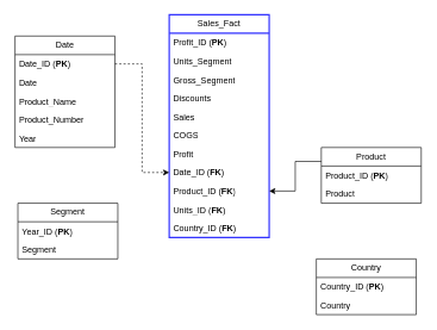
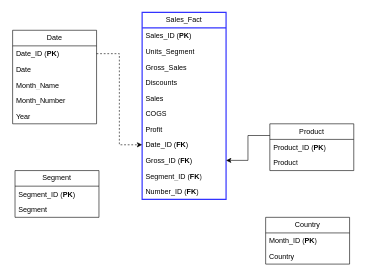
- <mxCell id="3" value="&lt;span style=&quot;text-align: center;&quot;&gt;Profit_ID&amp;nbsp;&lt;/span&gt;&lt;span style=&quot;text-align: center;&quot;&gt;(&lt;/span&gt;&lt;b style=&quot;text-align: center;&quot;&gt;PK&lt;/b&gt;&lt;span style=&quot;text-align: center;&quot;&gt;)&lt;/span&gt;&lt;div&gt;&lt;span style=&quot;text-align: center;&quot;&gt;&lt;br&gt;&lt;/span&gt;&lt;/div&gt;" style="text;strokeColor=none;fillColor=none;align=left;verticalAlign=top;spacingLeft=4;spacingRight=4;overflow=hidden;rotatable=0;points=[[0,0.5],[1,0.5]];portConstraint=eastwest;whiteSpace=wrap;html=1;" vertex="1" parent="2"><mxGeometry y="26" width="140" height="26" as="geometry" /></mxCell>
+ <mxCell id="3" value="&lt;span style=&quot;text-align: center;&quot;&gt;Sales_ID&amp;nbsp;&lt;/span&gt;&lt;span style=&quot;text-align: center;&quot;&gt;(&lt;/span&gt;&lt;b style=&quot;text-align: center;&quot;&gt;PK&lt;/b&gt;&lt;span style=&quot;text-align: center;&quot;&gt;)&lt;/span&gt;&lt;div&gt;&lt;span style=&quot;text-align: center;&quot;&gt;&lt;br&gt;&lt;/span&gt;&lt;/div&gt;" style="text;strokeColor=none;fillColor=none;align=left;verticalAlign=top;spacingLeft=4;spacingRight=4;overflow=hidden;rotatable=0;points=[[0,0.5],[1,0.5]];portConstraint=eastwest;whiteSpace=wrap;html=1;" vertex="1" parent="2"><mxGeometry y="26" width="140" height="26" as="geometry" /></mxCell>
- <mxCell id="5" value="&lt;span style=&quot;text-align: center;&quot;&gt;Gross_Segment&lt;/span&gt;&lt;div&gt;&lt;span style=&quot;text-align: center;&quot;&gt;&lt;br&gt;&lt;/span&gt;&lt;/div&gt;" style="text;strokeColor=none;fillColor=none;align=left;verticalAlign=top;spacingLeft=4;spacingRight=4;overflow=hidden;rotatable=0;points=[[0,0.5],[1,0.5]];portConstraint=eastwest;whiteSpace=wrap;html=1;" vertex="1" parent="2"><mxGeometry y="78" width="140" height="26" as="geometry" /></mxCell>
+ <mxCell id="5" value="&lt;span style=&quot;text-align: center;&quot;&gt;Gross_Sales&lt;/span&gt;&lt;div&gt;&lt;span style=&quot;text-align: center;&quot;&gt;&lt;br&gt;&lt;/span&gt;&lt;/div&gt;" style="text;strokeColor=none;fillColor=none;align=left;verticalAlign=top;spacingLeft=4;spacingRight=4;overflow=hidden;rotatable=0;points=[[0,0.5],[1,0.5]];portConstraint=eastwest;whiteSpace=wrap;html=1;" vertex="1" parent="2"><mxGeometry y="78" width="140" height="26" as="geometry" /></mxCell>
- <mxCell id="18" value="&lt;div&gt;&lt;span style=&quot;text-align: center;&quot;&gt;Product_Name&lt;/span&gt;&lt;/div&gt;" style="text;strokeColor=none;fillColor=none;align=left;verticalAlign=top;spacingLeft=4;spacingRight=4;overflow=hidden;rotatable=0;points=[[0,0.5],[1,0.5]];portConstraint=eastwest;whiteSpace=wrap;html=1;" vertex="1" parent="15"><mxGeometry y="78" width="140" height="26" as="geometry" /></mxCell>
+ <mxCell id="18" value="&lt;div&gt;&lt;span style=&quot;text-align: center;&quot;&gt;Month_Name&lt;/span&gt;&lt;/div&gt;" style="text;strokeColor=none;fillColor=none;align=left;verticalAlign=top;spacingLeft=4;spacingRight=4;overflow=hidden;rotatable=0;points=[[0,0.5],[1,0.5]];portConstraint=eastwest;whiteSpace=wrap;html=1;" vertex="1" parent="15"><mxGeometry y="78" width="140" height="26" as="geometry" /></mxCell>
- <mxCell id="19" value="&lt;div&gt;&lt;span style=&quot;text-align: center;&quot;&gt;Product_Number&lt;/span&gt;&lt;/div&gt;" style="text;strokeColor=none;fillColor=none;align=left;verticalAlign=top;spacingLeft=4;spacingRight=4;overflow=hidden;rotatable=0;points=[[0,0.5],[1,0.5]];portConstraint=eastwest;whiteSpace=wrap;html=1;" vertex="1" parent="15"><mxGeometry y="104" width="140" height="26" as="geometry" /></mxCell>
+ <mxCell id="19" value="&lt;div&gt;&lt;span style=&quot;text-align: center;&quot;&gt;Month_Number&lt;/span&gt;&lt;/div&gt;" style="text;strokeColor=none;fillColor=none;align=left;verticalAlign=top;spacingLeft=4;spacingRight=4;overflow=hidden;rotatable=0;points=[[0,0.5],[1,0.5]];portConstraint=eastwest;whiteSpace=wrap;html=1;" vertex="1" parent="15"><mxGeometry y="104" width="140" height="26" as="geometry" /></mxCell>
- <mxCell id="11" value="&lt;div&gt;&lt;span style=&quot;text-align: center;&quot;&gt;Product_ID&amp;nbsp;&lt;/span&gt;&lt;span style=&quot;font-weight: 700; text-align: center;&quot;&gt;&lt;/span&gt;&lt;span style=&quot;background-color: transparent; color: light-dark(rgb(0, 0, 0), rgb(255, 255, 255)); text-align: center;&quot;&gt;(&lt;/span&gt;&lt;span style=&quot;background-color: transparent; color: light-dark(rgb(0, 0, 0), rgb(255, 255, 255)); text-align: center;&quot;&gt;&lt;b&gt;F&lt;/b&gt;&lt;/span&gt;&lt;b style=&quot;background-color: transparent; color: light-dark(rgb(0, 0, 0), rgb(255, 255, 255)); text-align: center;&quot;&gt;K&lt;/b&gt;&lt;span style=&quot;background-color: transparent; color: light-dark(rgb(0, 0, 0), rgb(255, 255, 255)); text-align: center;&quot;&gt;)&lt;/span&gt;&lt;/div&gt;" style="text;strokeColor=none;fillColor=none;align=left;verticalAlign=top;spacingLeft=4;spacingRight=4;overflow=hidden;rotatable=0;points=[[0,0.5],[1,0.5]];portConstraint=eastwest;whiteSpace=wrap;html=1;" vertex="1" parent="2"><mxGeometry y="234" width="140" height="26" as="geometry" /></mxCell>
+ <mxCell id="11" value="&lt;div&gt;&lt;span style=&quot;text-align: center;&quot;&gt;Gross_ID&amp;nbsp;&lt;/span&gt;&lt;span style=&quot;font-weight: 700; text-align: center;&quot;&gt;&lt;/span&gt;&lt;span style=&quot;background-color: transparent; color: light-dark(rgb(0, 0, 0), rgb(255, 255, 255)); text-align: center;&quot;&gt;(&lt;/span&gt;&lt;span style=&quot;background-color: transparent; color: light-dark(rgb(0, 0, 0), rgb(255, 255, 255)); text-align: center;&quot;&gt;&lt;b&gt;F&lt;/b&gt;&lt;/span&gt;&lt;b style=&quot;background-color: transparent; color: light-dark(rgb(0, 0, 0), rgb(255, 255, 255)); text-align: center;&quot;&gt;K&lt;/b&gt;&lt;span style=&quot;background-color: transparent; color: light-dark(rgb(0, 0, 0), rgb(255, 255, 255)); text-align: center;&quot;&gt;)&lt;/span&gt;&lt;/div&gt;" style="text;strokeColor=none;fillColor=none;align=left;verticalAlign=top;spacingLeft=4;spacingRight=4;overflow=hidden;rotatable=0;points=[[0,0.5],[1,0.5]];portConstraint=eastwest;whiteSpace=wrap;html=1;" vertex="1" parent="2"><mxGeometry y="234" width="140" height="26" as="geometry" /></mxCell>
- <mxCell id="12" value="&lt;div&gt;&lt;span style=&quot;text-align: center;&quot;&gt;Units_ID&amp;nbsp;&lt;/span&gt;&lt;span style=&quot;font-weight: 700; text-align: center;&quot;&gt;&lt;/span&gt;&lt;span style=&quot;background-color: transparent; color: light-dark(rgb(0, 0, 0), rgb(255, 255, 255)); text-align: center;&quot;&gt;(&lt;/span&gt;&lt;span style=&quot;background-color: transparent; color: light-dark(rgb(0, 0, 0), rgb(255, 255, 255)); text-align: center;&quot;&gt;&lt;b&gt;F&lt;/b&gt;&lt;/span&gt;&lt;b style=&quot;background-color: transparent; color: light-dark(rgb(0, 0, 0), rgb(255, 255, 255)); text-align: center;&quot;&gt;K&lt;/b&gt;&lt;span style=&quot;background-color: transparent; color: light-dark(rgb(0, 0, 0), rgb(255, 255, 255)); text-align: center;&quot;&gt;)&lt;/span&gt;&lt;/div&gt;" style="text;strokeColor=none;fillColor=none;align=left;verticalAlign=top;spacingLeft=4;spacingRight=4;overflow=hidden;rotatable=0;points=[[0,0.5],[1,0.5]];portConstraint=eastwest;whiteSpace=wrap;html=1;" vertex="1" parent="2"><mxGeometry y="260" width="140" height="26" as="geometry" /></mxCell>
+ <mxCell id="12" value="&lt;div&gt;&lt;span style=&quot;text-align: center;&quot;&gt;Segment_ID&amp;nbsp;&lt;/span&gt;&lt;span style=&quot;font-weight: 700; text-align: center;&quot;&gt;&lt;/span&gt;&lt;span style=&quot;background-color: transparent; color: light-dark(rgb(0, 0, 0), rgb(255, 255, 255)); text-align: center;&quot;&gt;(&lt;/span&gt;&lt;span style=&quot;background-color: transparent; color: light-dark(rgb(0, 0, 0), rgb(255, 255, 255)); text-align: center;&quot;&gt;&lt;b&gt;F&lt;/b&gt;&lt;/span&gt;&lt;b style=&quot;background-color: transparent; color: light-dark(rgb(0, 0, 0), rgb(255, 255, 255)); text-align: center;&quot;&gt;K&lt;/b&gt;&lt;span style=&quot;background-color: transparent; color: light-dark(rgb(0, 0, 0), rgb(255, 255, 255)); text-align: center;&quot;&gt;)&lt;/span&gt;&lt;/div&gt;" style="text;strokeColor=none;fillColor=none;align=left;verticalAlign=top;spacingLeft=4;spacingRight=4;overflow=hidden;rotatable=0;points=[[0,0.5],[1,0.5]];portConstraint=eastwest;whiteSpace=wrap;html=1;" vertex="1" parent="2"><mxGeometry y="260" width="140" height="26" as="geometry" /></mxCell>
- <mxCell id="13" value="&lt;span style=&quot;text-align: center;&quot;&gt;Country_ID&amp;nbsp;&lt;/span&gt;&lt;span style=&quot;text-align: center;&quot;&gt;(&lt;/span&gt;&lt;span style=&quot;color: light-dark(rgb(0, 0, 0), rgb(255, 255, 255)); background-color: transparent; text-align: center;&quot;&gt;&lt;b&gt;F&lt;/b&gt;&lt;/span&gt;&lt;b style=&quot;color: light-dark(rgb(0, 0, 0), rgb(255, 255, 255)); background-color: transparent; text-align: center;&quot;&gt;K&lt;/b&gt;&lt;span style=&quot;text-align: center;&quot;&gt;)&lt;/span&gt;" style="text;strokeColor=none;fillColor=none;align=left;verticalAlign=top;spacingLeft=4;spacingRight=4;overflow=hidden;rotatable=0;points=[[0,0.5],[1,0.5]];portConstraint=eastwest;whiteSpace=wrap;html=1;" vertex="1" parent="2"><mxGeometry y="286" width="140" height="26" as="geometry" /></mxCell>
+ <mxCell id="13" value="&lt;span style=&quot;text-align: center;&quot;&gt;Number_ID&amp;nbsp;&lt;/span&gt;&lt;span style=&quot;text-align: center;&quot;&gt;(&lt;/span&gt;&lt;span style=&quot;color: light-dark(rgb(0, 0, 0), rgb(255, 255, 255)); background-color: transparent; text-align: center;&quot;&gt;&lt;b&gt;F&lt;/b&gt;&lt;/span&gt;&lt;b style=&quot;color: light-dark(rgb(0, 0, 0), rgb(255, 255, 255)); background-color: transparent; text-align: center;&quot;&gt;K&lt;/b&gt;&lt;span style=&quot;text-align: center;&quot;&gt;)&lt;/span&gt;" style="text;strokeColor=none;fillColor=none;align=left;verticalAlign=top;spacingLeft=4;spacingRight=4;overflow=hidden;rotatable=0;points=[[0,0.5],[1,0.5]];portConstraint=eastwest;whiteSpace=wrap;html=1;" vertex="1" parent="2"><mxGeometry y="286" width="140" height="26" as="geometry" /></mxCell>
- <mxCell id="22" value="&lt;span style=&quot;text-align: center;&quot;&gt;Year_ID (&lt;b&gt;PK&lt;/b&gt;)&lt;/span&gt;&lt;div&gt;&lt;span style=&quot;text-align: center;&quot;&gt;&lt;br&gt;&lt;/span&gt;&lt;/div&gt;" style="text;strokeColor=none;fillColor=none;align=left;verticalAlign=top;spacingLeft=4;spacingRight=4;overflow=hidden;rotatable=0;points=[[0,0.5],[1,0.5]];portConstraint=eastwest;whiteSpace=wrap;html=1;" vertex="1" parent="21"><mxGeometry y="26" width="140" height="26" as="geometry" /></mxCell>
+ <mxCell id="22" value="&lt;span style=&quot;text-align: center;&quot;&gt;Segment_ID (&lt;b&gt;PK&lt;/b&gt;)&lt;/span&gt;&lt;div&gt;&lt;span style=&quot;text-align: center;&quot;&gt;&lt;br&gt;&lt;/span&gt;&lt;/div&gt;" style="text;strokeColor=none;fillColor=none;align=left;verticalAlign=top;spacingLeft=4;spacingRight=4;overflow=hidden;rotatable=0;points=[[0,0.5],[1,0.5]];portConstraint=eastwest;whiteSpace=wrap;html=1;" vertex="1" parent="21"><mxGeometry y="26" width="140" height="26" as="geometry" /></mxCell>
- <mxCell id="25" value="&lt;span style=&quot;text-align: center;&quot;&gt;Country_ID (&lt;b&gt;PK&lt;/b&gt;)&lt;/span&gt;&lt;div&gt;&lt;span style=&quot;text-align: center;&quot;&gt;&lt;br&gt;&lt;/span&gt;&lt;/div&gt;" style="text;strokeColor=none;fillColor=none;align=left;verticalAlign=top;spacingLeft=4;spacingRight=4;overflow=hidden;rotatable=0;points=[[0,0.5],[1,0.5]];portConstraint=eastwest;whiteSpace=wrap;html=1;" vertex="1" parent="24"><mxGeometry y="26" width="140" height="26" as="geometry" /></mxCell>
+ <mxCell id="25" value="&lt;span style=&quot;text-align: center;&quot;&gt;Month_ID (&lt;b&gt;PK&lt;/b&gt;)&lt;/span&gt;&lt;div&gt;&lt;span style=&quot;text-align: center;&quot;&gt;&lt;br&gt;&lt;/span&gt;&lt;/div&gt;" style="text;strokeColor=none;fillColor=none;align=left;verticalAlign=top;spacingLeft=4;spacingRight=4;overflow=hidden;rotatable=0;points=[[0,0.5],[1,0.5]];portConstraint=eastwest;whiteSpace=wrap;html=1;" vertex="1" parent="24"><mxGeometry y="26" width="140" height="26" as="geometry" /></mxCell>
